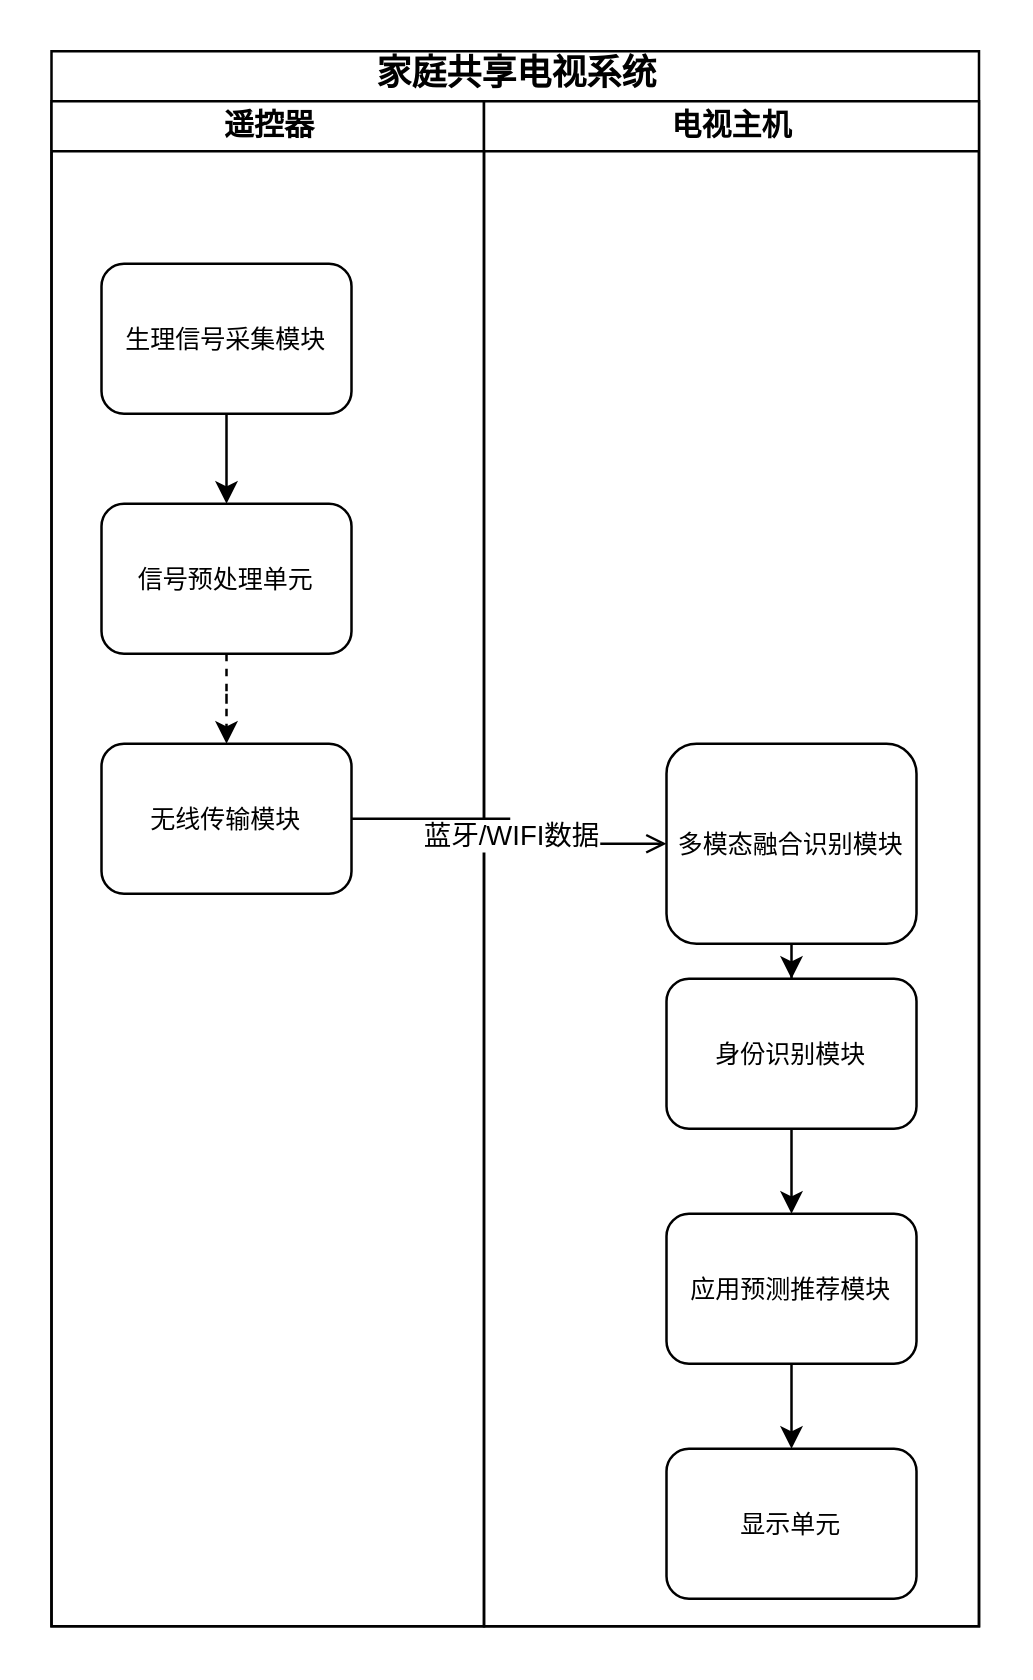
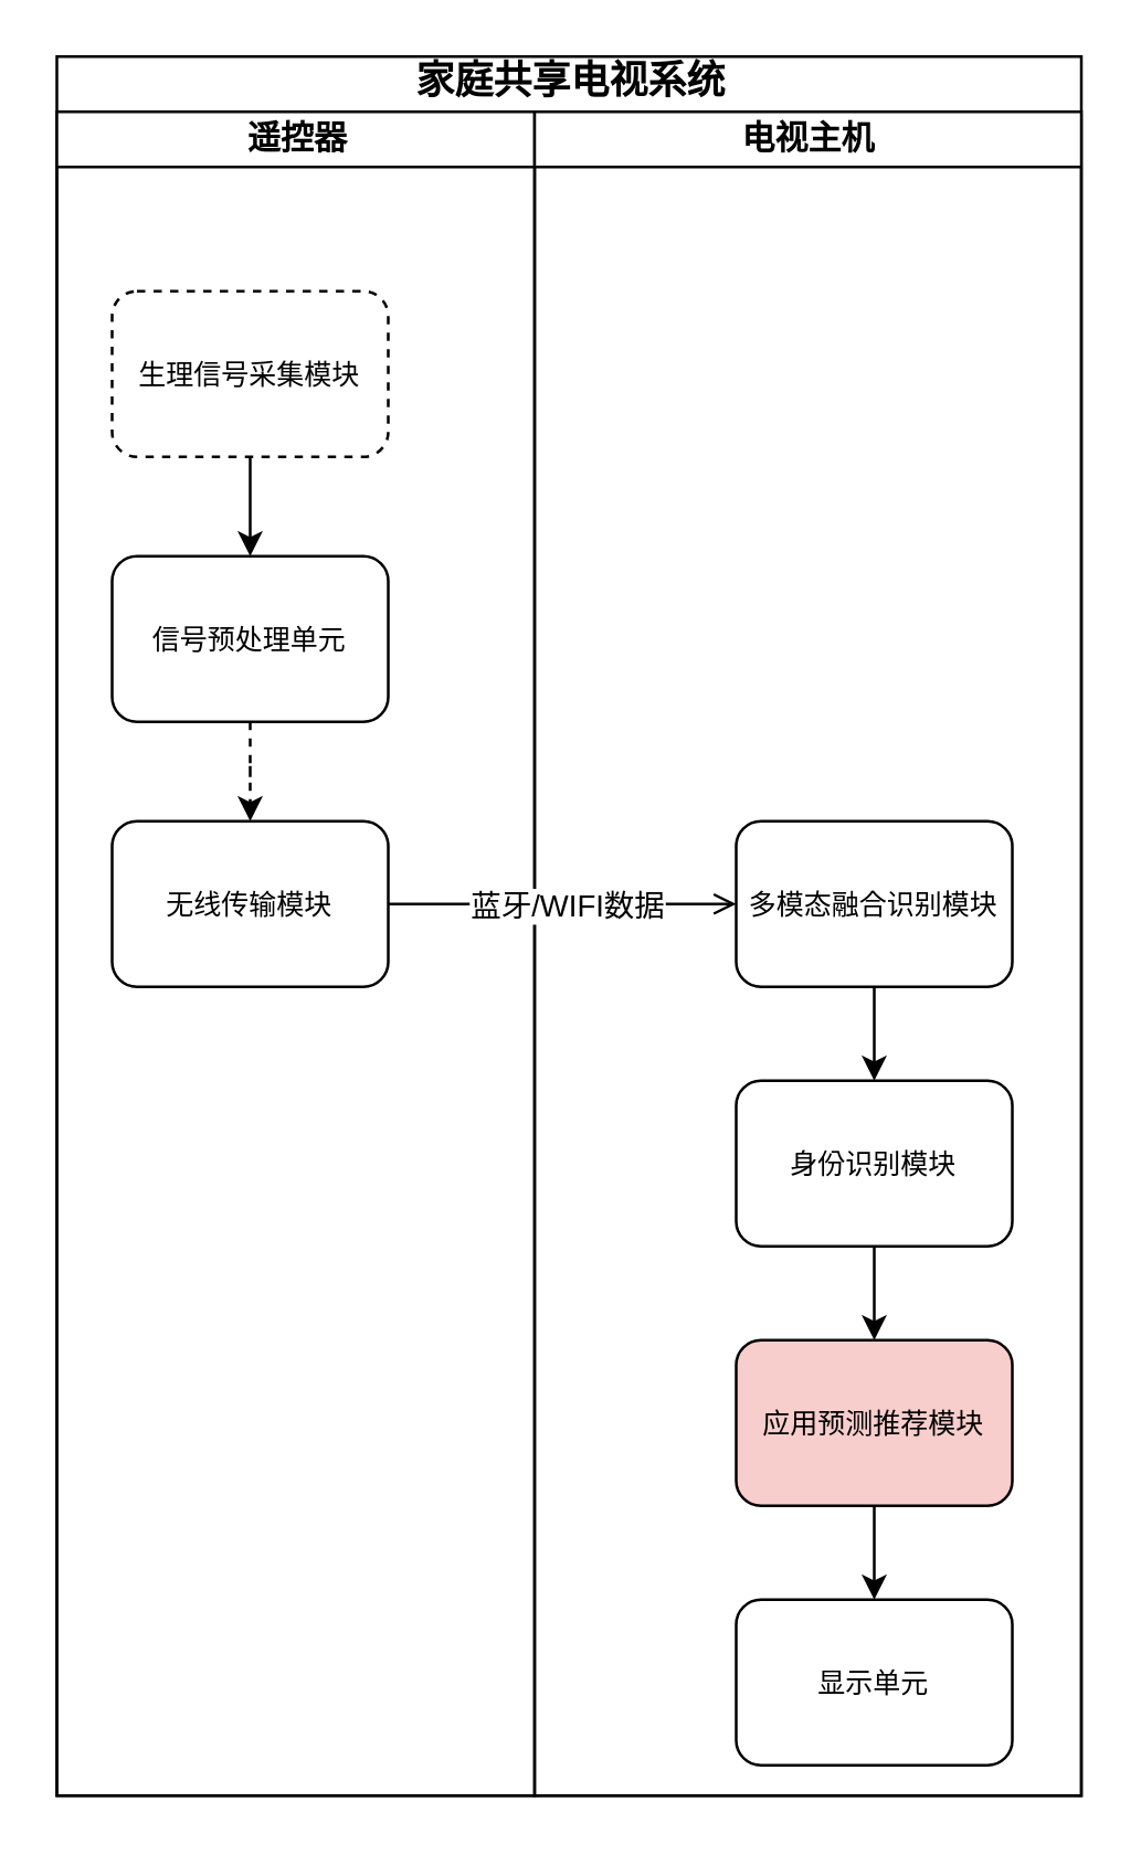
- <mxCell id="5" value="&lt;font style=&quot;font-size: 10px;&quot;&gt;生理信号采集模块&lt;/font&gt;" style="rounded=1;whiteSpace=wrap;html=1;shadow=0;labelBackgroundColor=none;strokeWidth=1;fontFamily=Verdana;fontSize=8;align=center;" parent="3" vertex="1"><mxGeometry x="20" y="65" width="100" height="60" as="geometry" /></mxCell>
+ <mxCell id="5" value="&lt;font style=&quot;font-size: 10px;&quot;&gt;生理信号采集模块&lt;/font&gt;" style="rounded=1;whiteSpace=wrap;html=1;shadow=0;labelBackgroundColor=none;strokeWidth=1;fontFamily=Verdana;fontSize=8;align=center;dashed=1;" parent="3" vertex="1"><mxGeometry x="20" y="65" width="100" height="60" as="geometry" /></mxCell>
- <mxCell id="11" value="&lt;font style=&quot;font-size: 10px;&quot;&gt;多模态融合识别模块&lt;/font&gt;" style="rounded=1;whiteSpace=wrap;html=1;shadow=0;labelBackgroundColor=none;strokeWidth=1;fontFamily=Verdana;fontSize=8;align=center;" vertex="1" parent="9"><mxGeometry x="73" y="257" width="100" height="80" as="geometry" /></mxCell>
+ <mxCell id="11" value="&lt;font style=&quot;font-size: 10px;&quot;&gt;多模态融合识别模块&lt;/font&gt;" style="rounded=1;whiteSpace=wrap;html=1;shadow=0;labelBackgroundColor=none;strokeWidth=1;fontFamily=Verdana;fontSize=8;align=center;" vertex="1" parent="9"><mxGeometry x="73" y="257" width="100" height="60" as="geometry" /></mxCell>
- <mxCell id="15" value="&lt;font style=&quot;font-size: 10px;&quot;&gt;应用预测推荐模块&lt;/font&gt;" style="rounded=1;whiteSpace=wrap;html=1;shadow=0;labelBackgroundColor=none;strokeWidth=1;fontFamily=Verdana;fontSize=8;align=center;" vertex="1" parent="9"><mxGeometry x="73" y="445" width="100" height="60" as="geometry" /></mxCell>
+ <mxCell id="15" value="&lt;font style=&quot;font-size: 10px;&quot;&gt;应用预测推荐模块&lt;/font&gt;" style="rounded=1;whiteSpace=wrap;html=1;shadow=0;labelBackgroundColor=none;strokeWidth=1;fontFamily=Verdana;fontSize=8;align=center;fillColor=#f8cecc;" vertex="1" parent="9"><mxGeometry x="73" y="445" width="100" height="60" as="geometry" /></mxCell>
